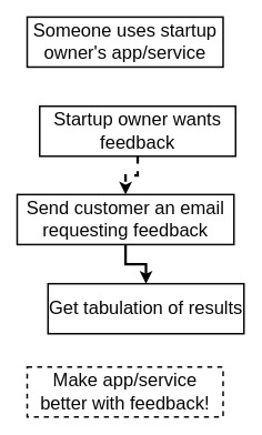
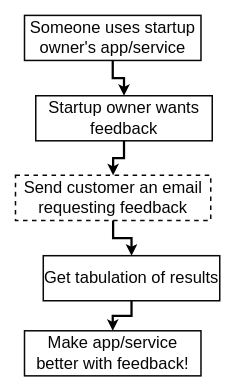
+ <mxCell id="2" value="" style="edgeStyle=orthogonalEdgeStyle;rounded=0;html=1;jettySize=auto;orthogonalLoop=1;strokeWidth=3;fontSize=22;fontColor=#050505;" parent="1" source="3" target="5" edge="1"><mxGeometry relative="1" as="geometry" /></mxCell>
- <mxCell id="4" value="" style="edgeStyle=orthogonalEdgeStyle;rounded=0;html=1;jettySize=auto;orthogonalLoop=1;strokeWidth=3;fontSize=22;fontColor=#050505;dashed=1;" parent="1" source="5" target="7" edge="1"><mxGeometry relative="1" as="geometry" /></mxCell>
+ <mxCell id="4" value="" style="edgeStyle=orthogonalEdgeStyle;rounded=0;html=1;jettySize=auto;orthogonalLoop=1;strokeWidth=3;fontSize=22;fontColor=#050505;" parent="1" source="5" target="7" edge="1"><mxGeometry relative="1" as="geometry" /></mxCell>
- <mxCell id="7" value="Send customer an email requesting feedback" style="rounded=0;whiteSpace=wrap;html=1;shadow=0;strokeColor=#080808;strokeWidth=2;fillColor=none;fontSize=22;fontColor=#050505;align=center;" parent="1" vertex="1"><mxGeometry x="20" y="233" width="260" height="60" as="geometry" /></mxCell>
+ <mxCell id="7" value="Send customer an email requesting feedback" style="rounded=0;whiteSpace=wrap;html=1;shadow=0;strokeColor=#080808;strokeWidth=2;fillColor=none;fontSize=22;fontColor=#050505;align=center;dashed=1;" parent="1" vertex="1"><mxGeometry x="20" y="233" width="260" height="60" as="geometry" /></mxCell>
+ <mxCell id="8" style="edgeStyle=orthogonalEdgeStyle;rounded=0;html=1;exitX=0.5;exitY=1;entryX=0.5;entryY=0;startArrow=none;startFill=0;endArrow=classic;endFill=1;jettySize=auto;orthogonalLoop=1;strokeColor=#000000;strokeWidth=3;fontSize=22;fontColor=#050505;" parent="1" source="9" target="10" edge="1"><mxGeometry relative="1" as="geometry" /></mxCell>
- <mxCell id="10" value="Make app/service better with feedback!" style="rounded=0;whiteSpace=wrap;html=1;shadow=0;strokeColor=#080808;strokeWidth=2;fillColor=none;fontSize=22;fontColor=#050505;align=center;dashed=1;" parent="1" vertex="1"><mxGeometry x="32" y="440" width="235" height="60" as="geometry" /></mxCell>
+ <mxCell id="10" value="Make app/service better with feedback!" style="rounded=0;whiteSpace=wrap;html=1;shadow=0;strokeColor=#080808;strokeWidth=2;fillColor=none;fontSize=22;fontColor=#050505;align=center;" parent="1" vertex="1"><mxGeometry x="32" y="440" width="235" height="60" as="geometry" /></mxCell>
